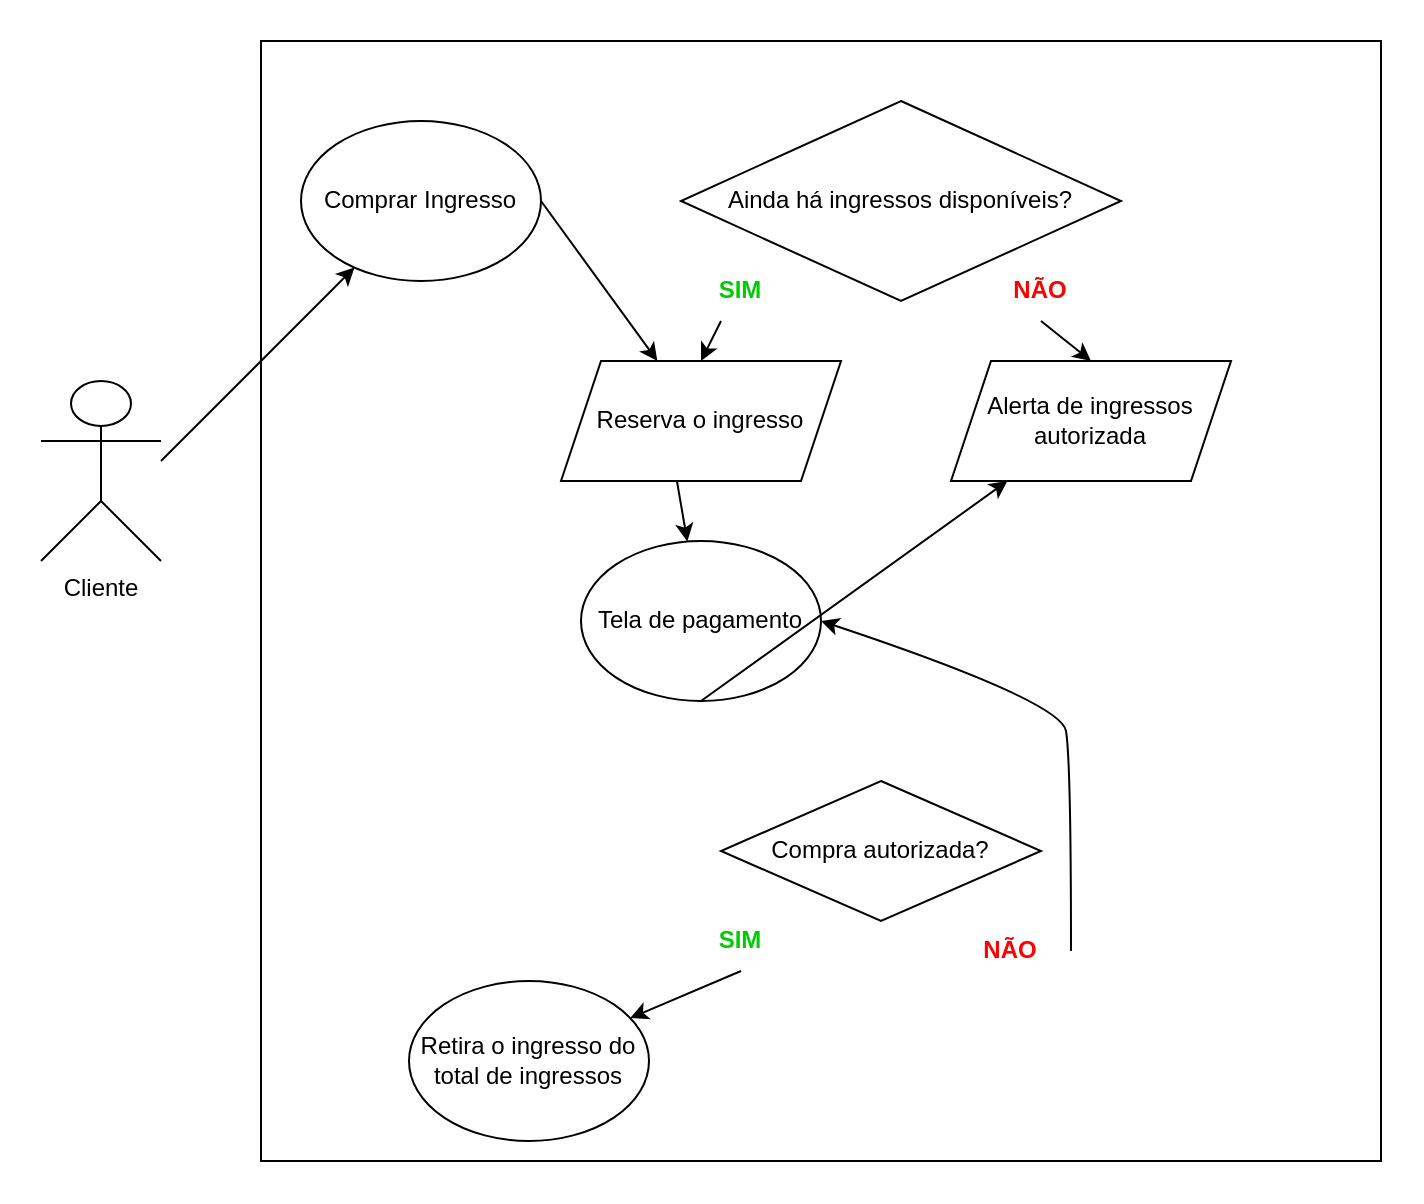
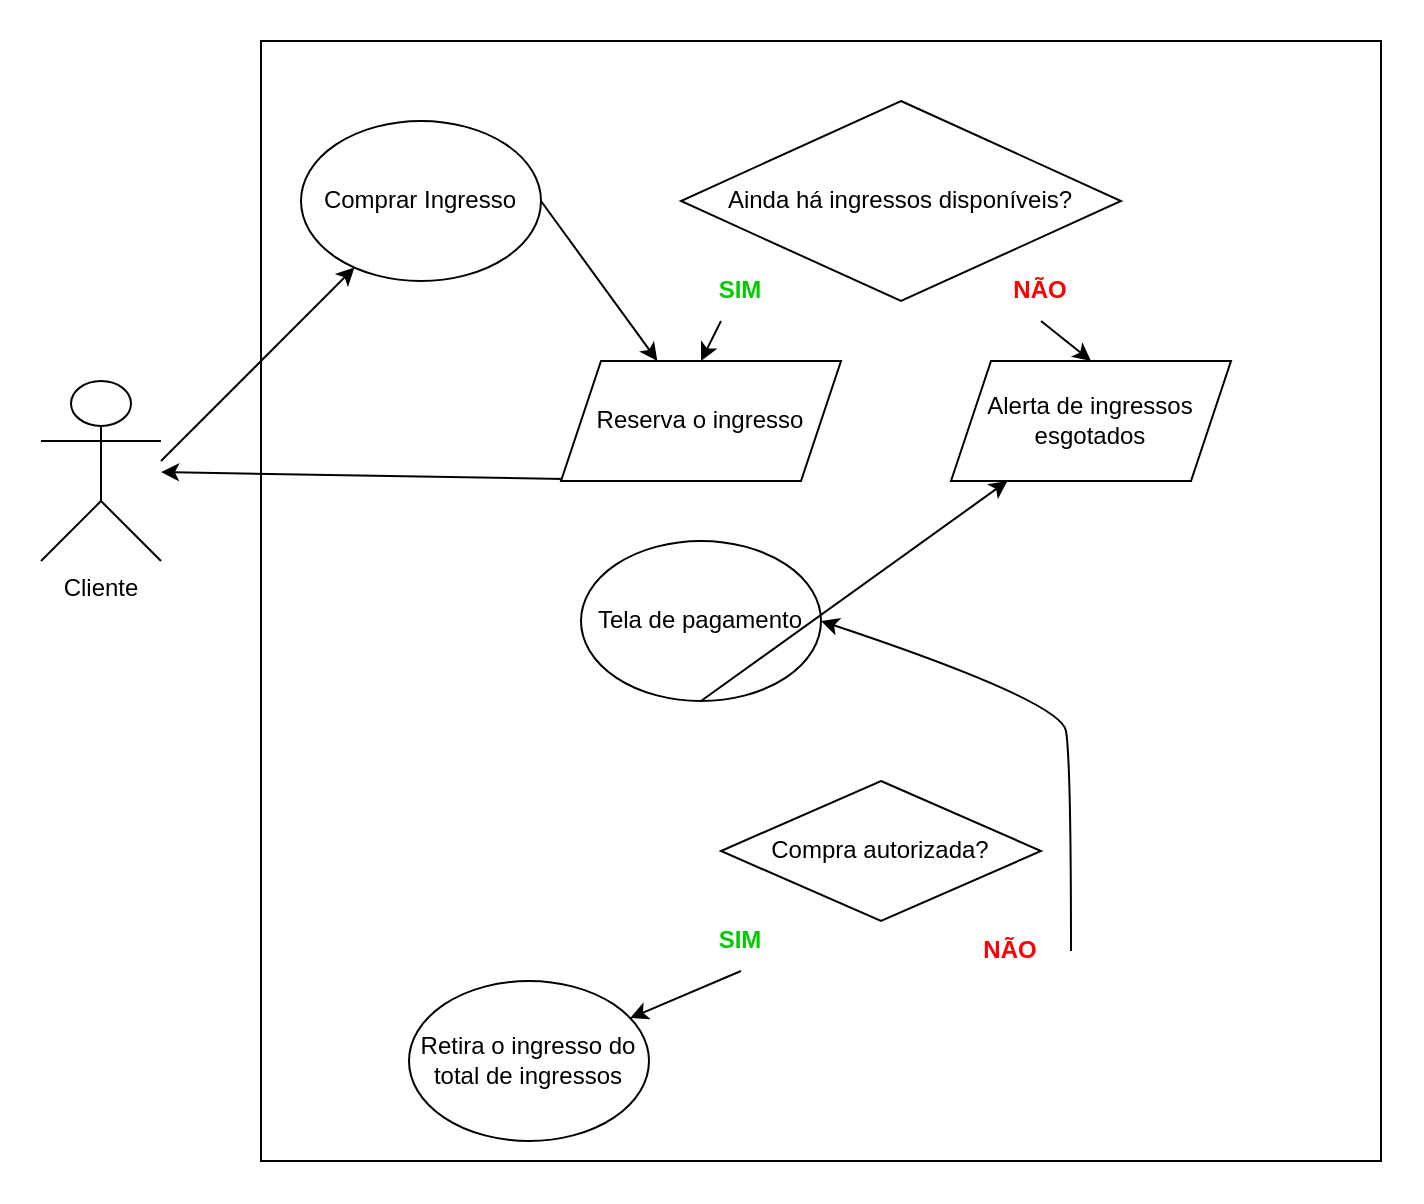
- <mxCell id="15" value="Alerta de ingressos autorizada" style="shape=parallelogram;perimeter=parallelogramPerimeter;whiteSpace=wrap;html=1;fixedSize=1;" vertex="1" parent="1"><mxGeometry x="475" y="180" width="140" height="60" as="geometry" /></mxCell>
+ <mxCell id="15" value="Alerta de ingressos esgotados" style="shape=parallelogram;perimeter=parallelogramPerimeter;whiteSpace=wrap;html=1;fixedSize=1;" vertex="1" parent="1"><mxGeometry x="475" y="180" width="140" height="60" as="geometry" /></mxCell>
- <mxCell id="10" value="" style="endArrow=classic;html=1;rounded=0;exitX=0.414;exitY=1;exitDx=0;exitDy=0;exitPerimeter=0;" edge="1" parent="1" source="14" target="6"><mxGeometry width="50" height="50" relative="1" as="geometry"><mxPoint x="300" y="340" as="sourcePoint" /><mxPoint x="350" y="290" as="targetPoint" /></mxGeometry></mxCell>
+ <mxCell id="10" value="" style="endArrow=classic;html=1;rounded=0;exitX=0.414;exitY=1;exitDx=0;exitDy=0;exitPerimeter=0;" edge="1" parent="1" source="14" target="3"><mxGeometry width="50" height="50" relative="1" as="geometry"><mxPoint x="300" y="340" as="sourcePoint" /><mxPoint x="350" y="290" as="targetPoint" /></mxGeometry></mxCell>
